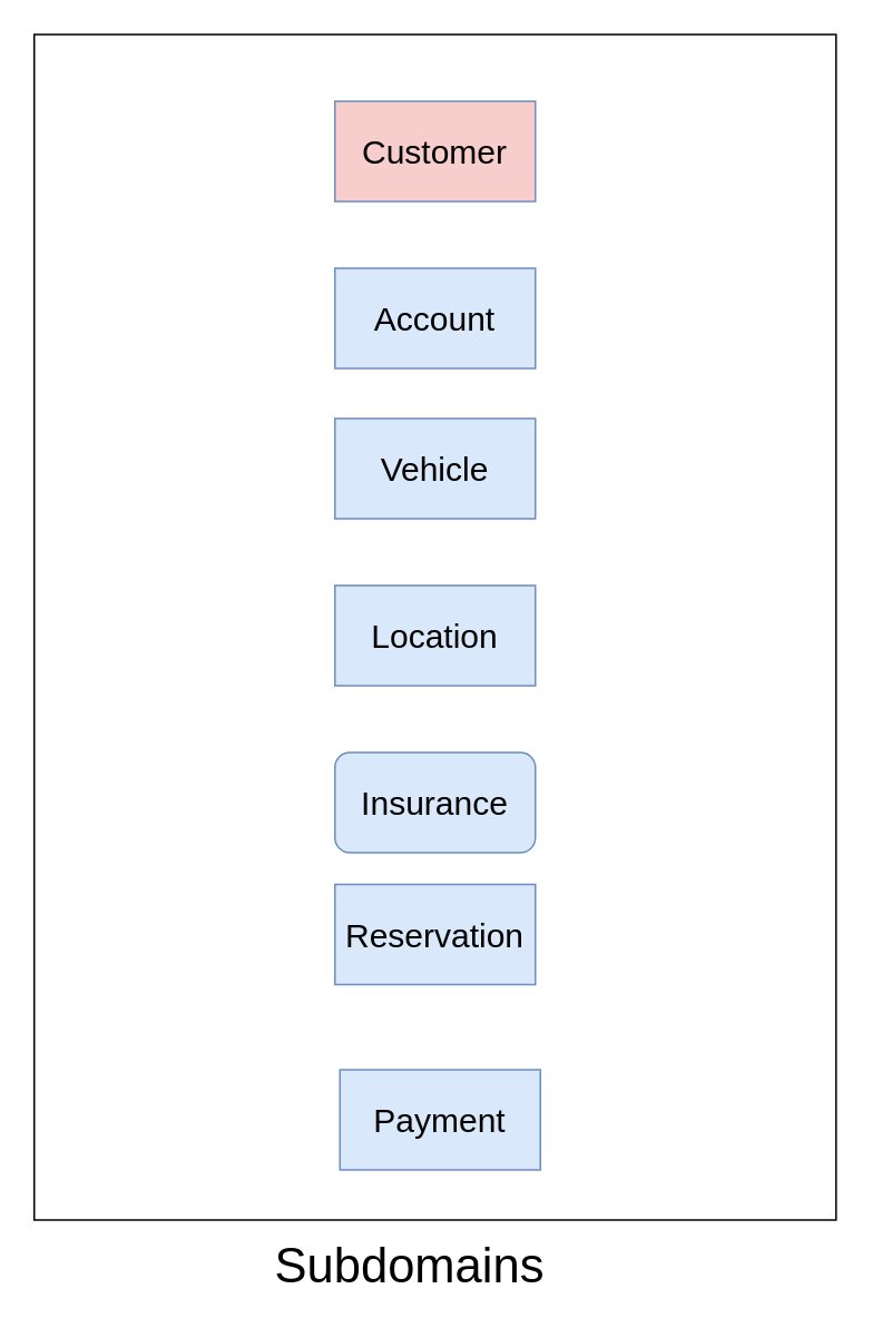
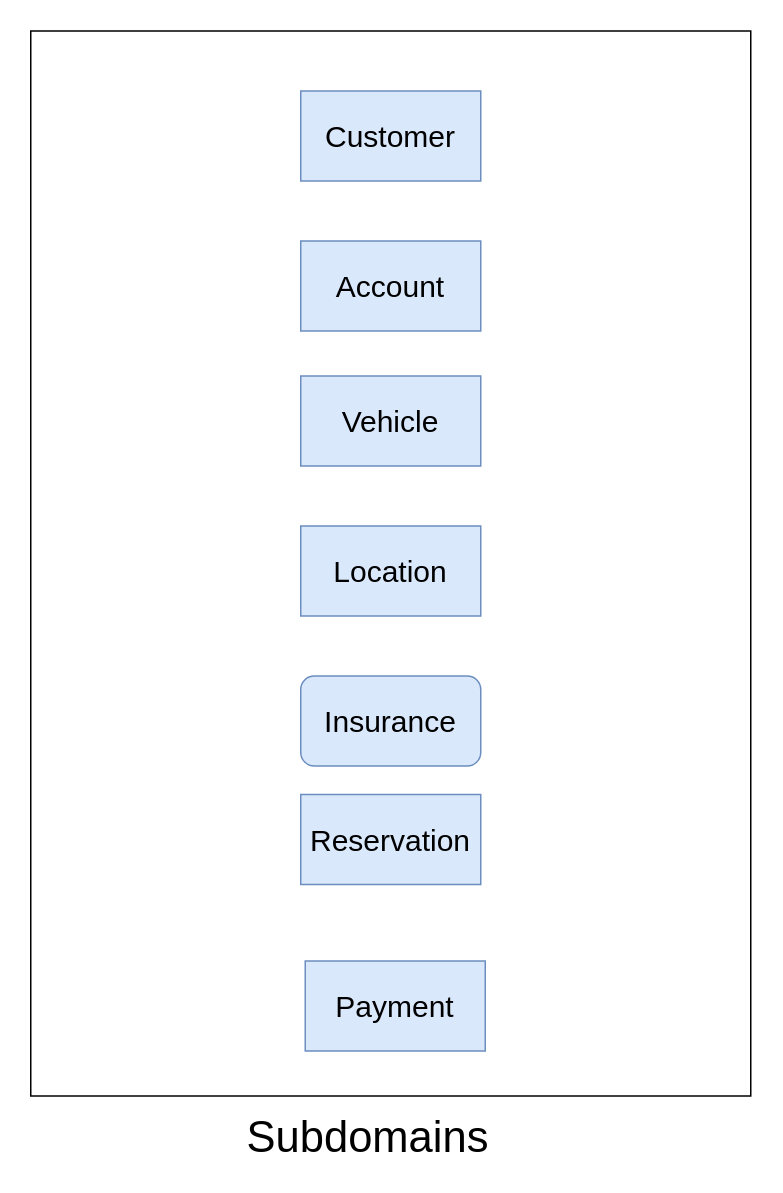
- <mxCell id="3" value="&lt;font style=&quot;font-size: 20px;&quot;&gt;Customer&lt;/font&gt;" style="rounded=0;whiteSpace=wrap;html=1;fillColor=#f8cecc;strokeColor=#6c8ebf;" parent="1" vertex="1"><mxGeometry x="200" y="60" width="120" height="60" as="geometry" /></mxCell>
+ <mxCell id="3" value="&lt;font style=&quot;font-size: 20px;&quot;&gt;Customer&lt;/font&gt;" style="rounded=0;whiteSpace=wrap;html=1;fillColor=#dae8fc;strokeColor=#6c8ebf;" parent="1" vertex="1"><mxGeometry x="200" y="60" width="120" height="60" as="geometry" /></mxCell>
